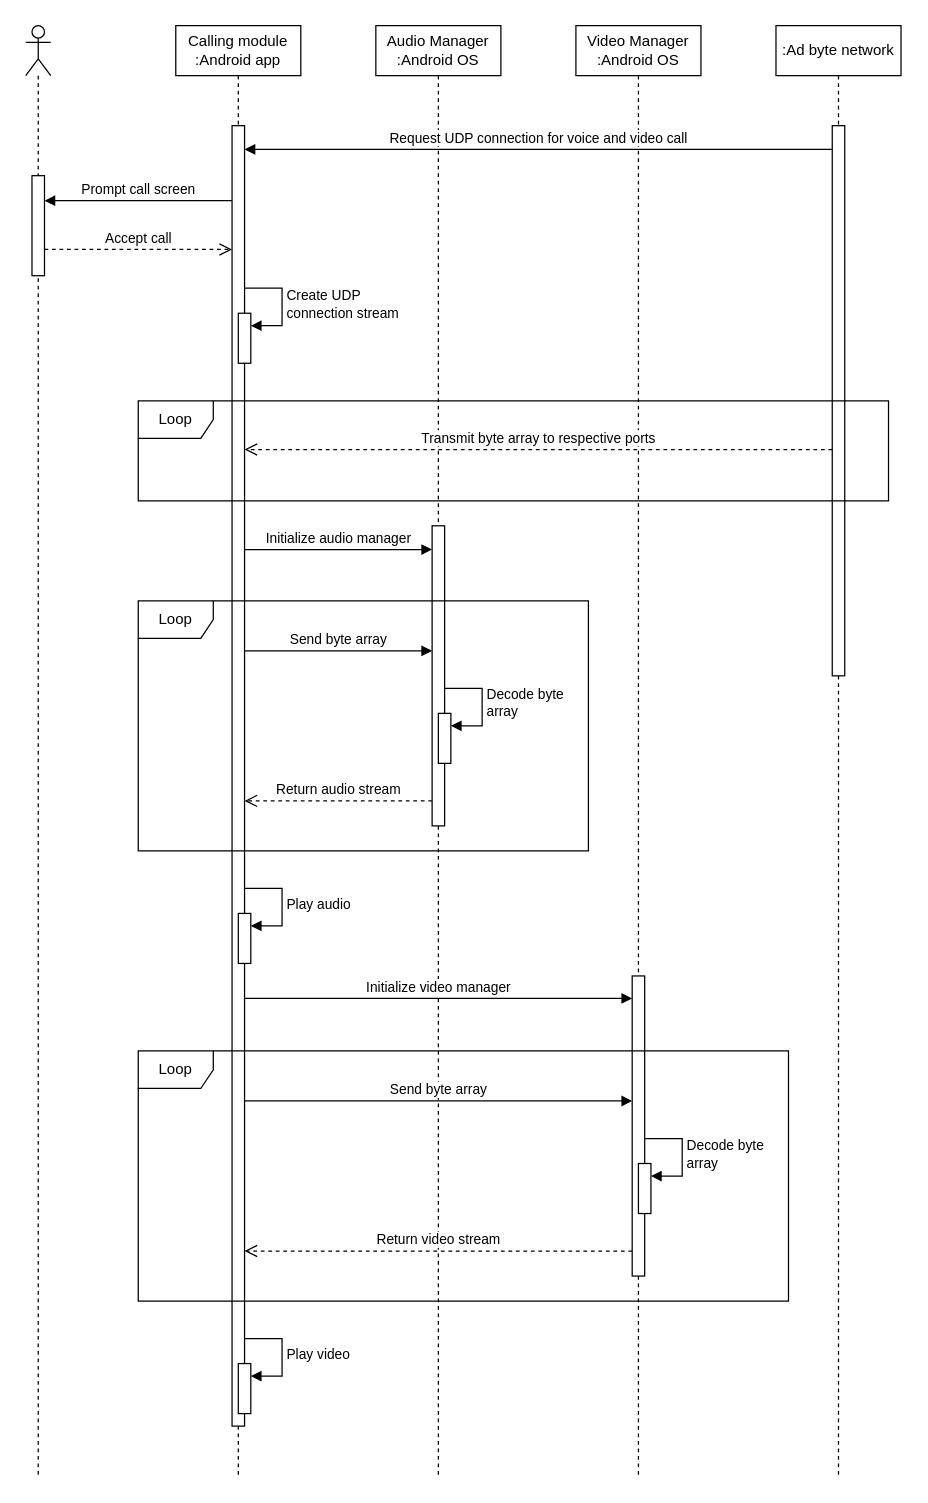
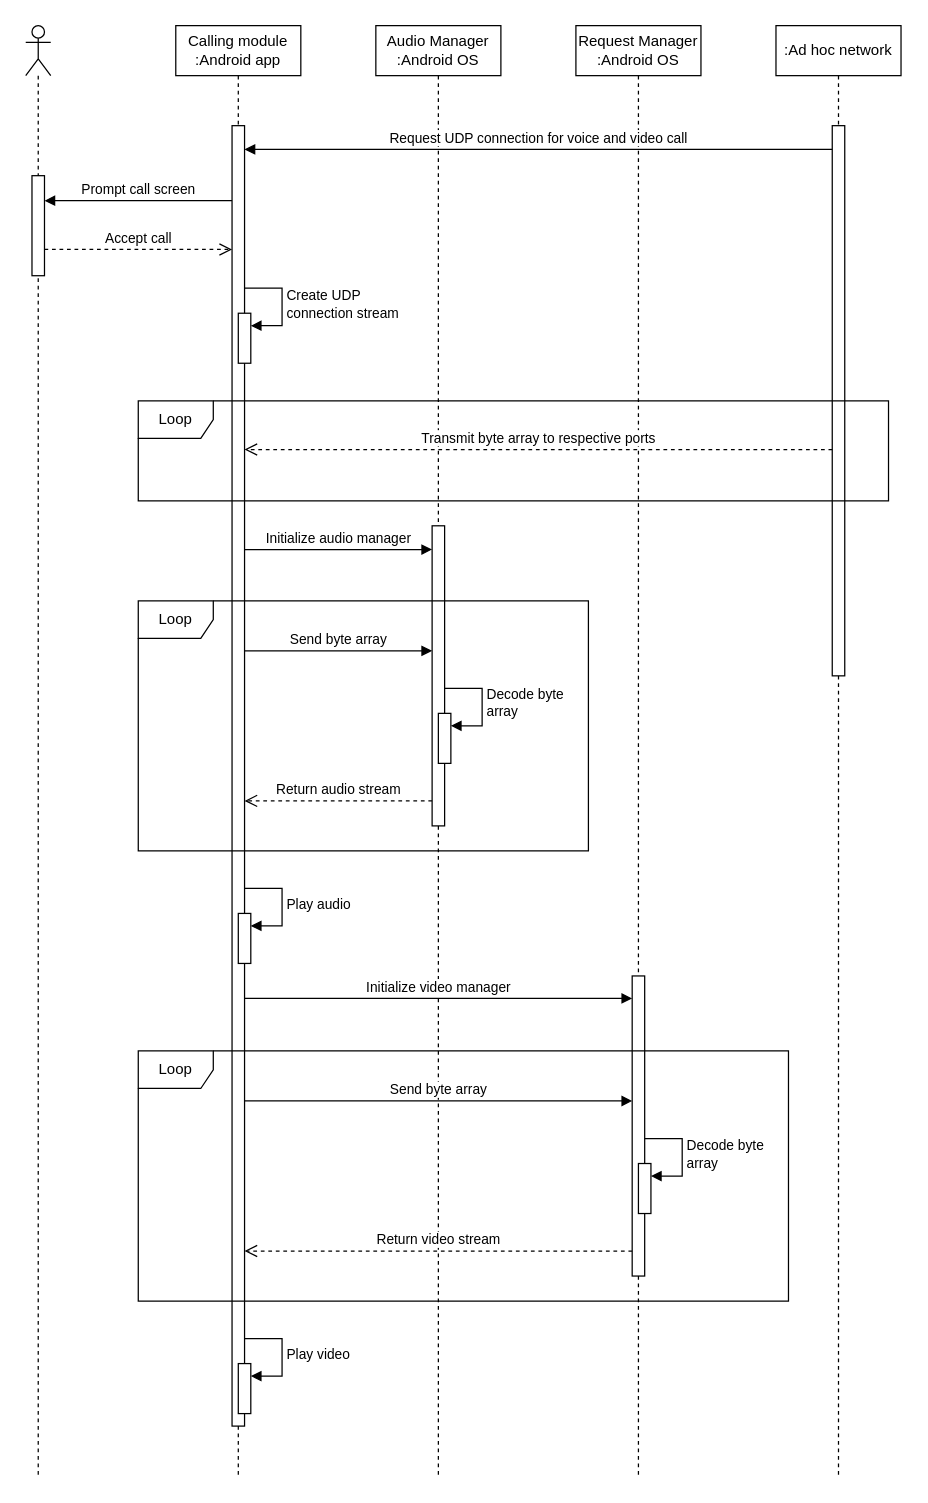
- <mxCell id="14" value="Video Manager :Android OS" style="shape=umlLifeline;perimeter=lifelinePerimeter;whiteSpace=wrap;html=1;container=1;dropTarget=0;collapsible=0;recursiveResize=0;outlineConnect=0;portConstraint=eastwest;newEdgeStyle={&quot;curved&quot;:0,&quot;rounded&quot;:0};" vertex="1" parent="1"><mxGeometry x="460" y="20" width="100" height="1160" as="geometry" /></mxCell>
+ <mxCell id="14" value="Request Manager :Android OS" style="shape=umlLifeline;perimeter=lifelinePerimeter;whiteSpace=wrap;html=1;container=1;dropTarget=0;collapsible=0;recursiveResize=0;outlineConnect=0;portConstraint=eastwest;newEdgeStyle={&quot;curved&quot;:0,&quot;rounded&quot;:0};" vertex="1" parent="1"><mxGeometry x="460" y="20" width="100" height="1160" as="geometry" /></mxCell>
- <mxCell id="16" value=":Ad byte network" style="shape=umlLifeline;perimeter=lifelinePerimeter;whiteSpace=wrap;html=1;container=1;dropTarget=0;collapsible=0;recursiveResize=0;outlineConnect=0;portConstraint=eastwest;newEdgeStyle={&quot;curved&quot;:0,&quot;rounded&quot;:0};" vertex="1" parent="1"><mxGeometry x="620" y="20" width="100" height="1160" as="geometry" /></mxCell>
+ <mxCell id="16" value=":Ad hoc network" style="shape=umlLifeline;perimeter=lifelinePerimeter;whiteSpace=wrap;html=1;container=1;dropTarget=0;collapsible=0;recursiveResize=0;outlineConnect=0;portConstraint=eastwest;newEdgeStyle={&quot;curved&quot;:0,&quot;rounded&quot;:0};" vertex="1" parent="1"><mxGeometry x="620" y="20" width="100" height="1160" as="geometry" /></mxCell>
